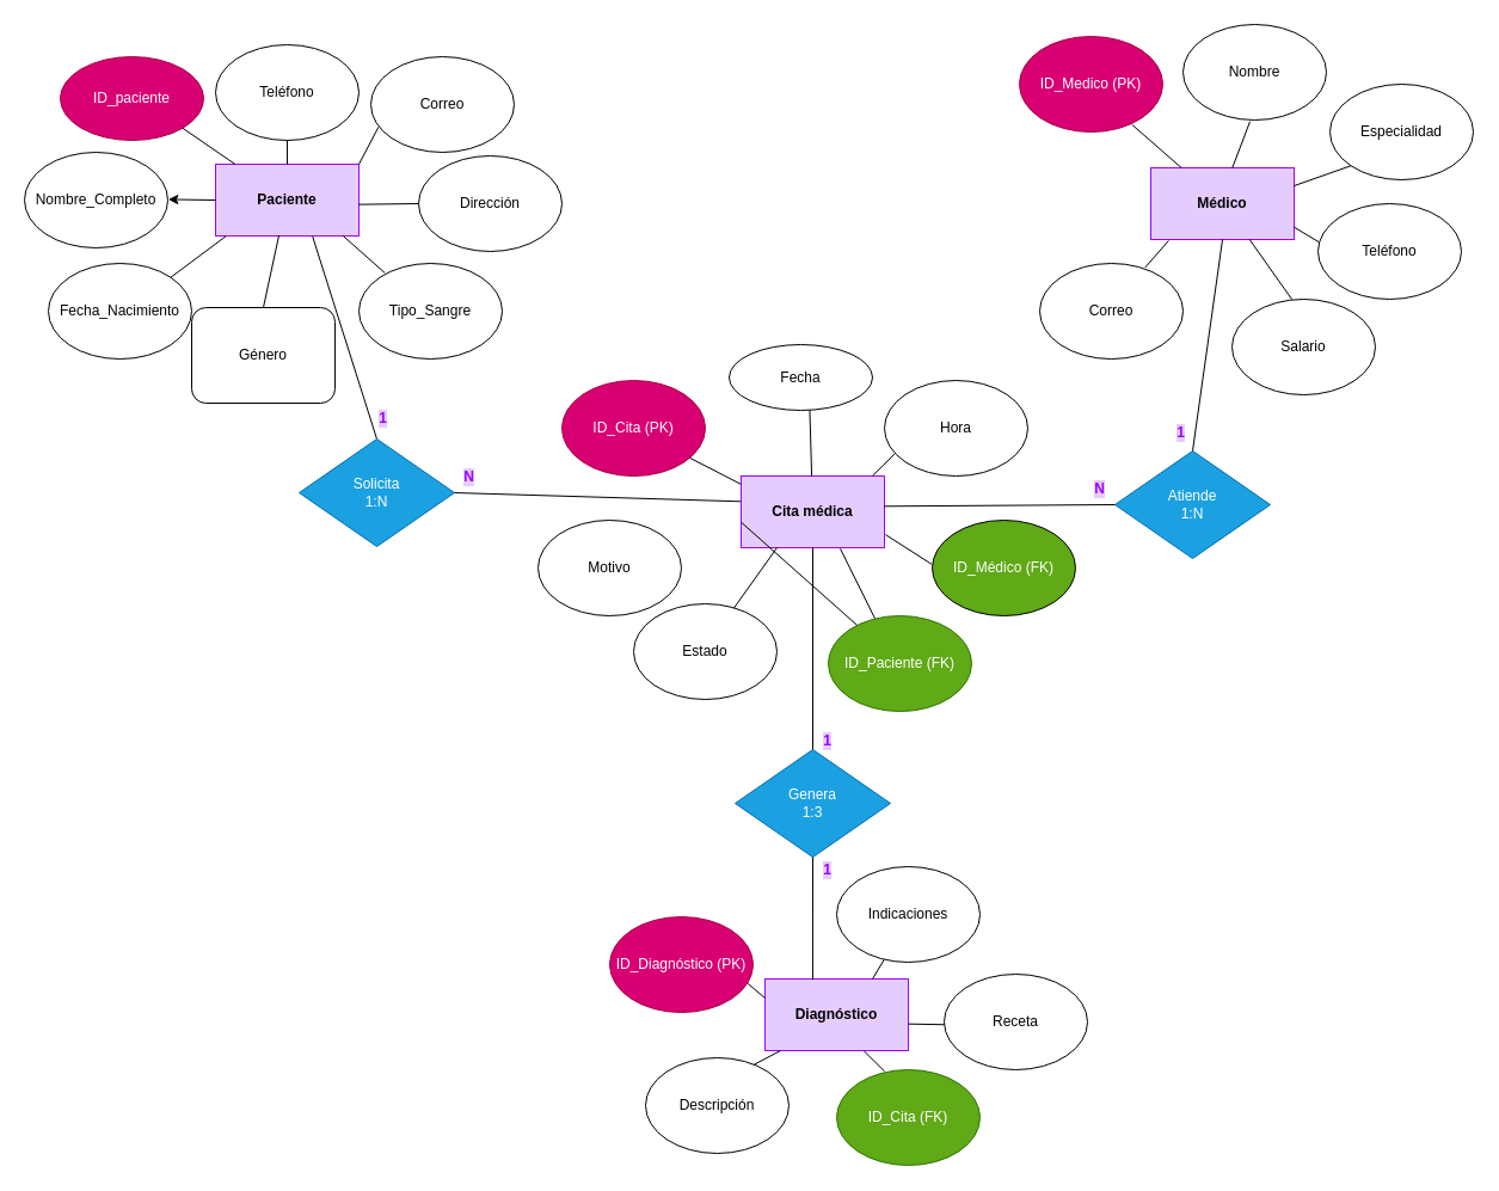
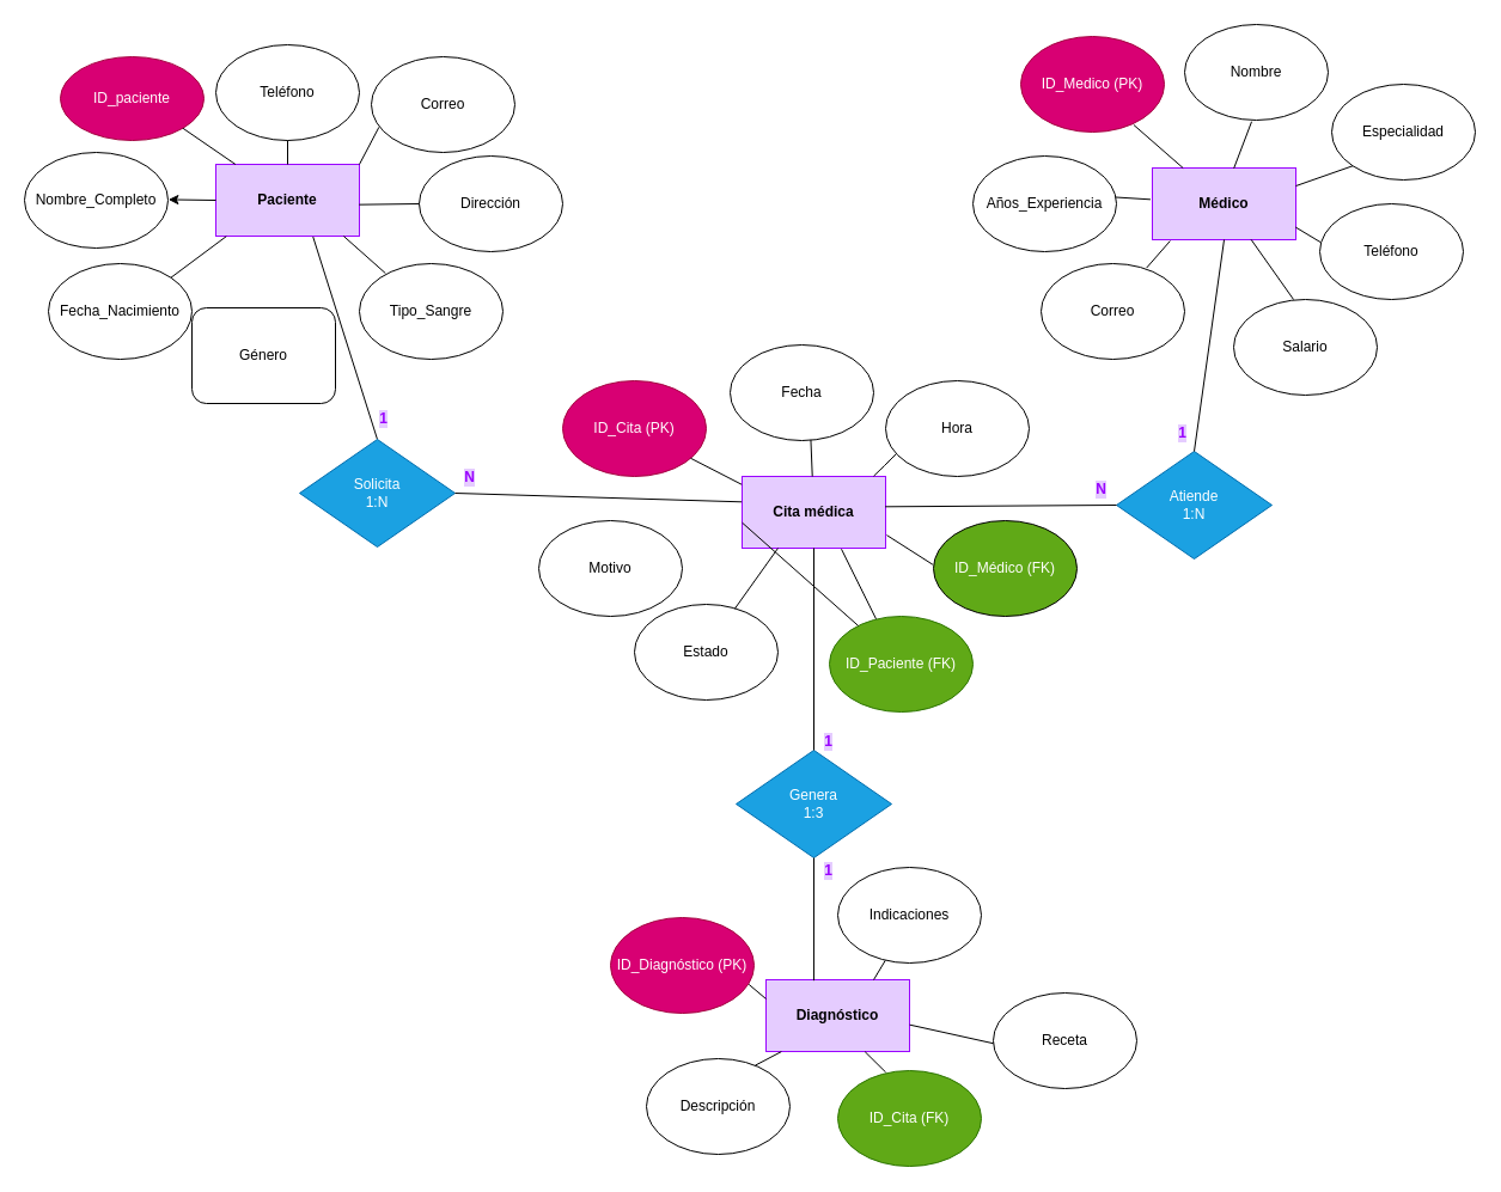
+ <mxCell id="47" value="" style="endArrow=none;html=1;rounded=0;entryX=0.992;entryY=0.431;entryDx=0;entryDy=0;entryPerimeter=0;exitX=-0.013;exitY=0.439;exitDx=0;exitDy=0;exitPerimeter=0;" edge="1" parent="1" source="3" target="19"><mxGeometry width="50" height="50" relative="1" as="geometry"><mxPoint x="983" y="170" as="sourcePoint" /><mxPoint x="1033" y="120" as="targetPoint" /></mxGeometry></mxCell>
+ <mxCell id="19" value="Años_Experiencia" style="ellipse;whiteSpace=wrap;html=1;" vertex="1" parent="1"><mxGeometry x="813" y="130" width="120" height="80" as="geometry" /></mxCell>
- <mxCell id="36" value="" style="endArrow=none;html=1;rounded=0;entryX=0.442;entryY=0.992;entryDx=0;entryDy=0;entryPerimeter=0;exitX=0.5;exitY=0;exitDx=0;exitDy=0;" edge="1" parent="1" source="9" target="2"><mxGeometry width="50" height="50" relative="1" as="geometry"><mxPoint x="180" y="207" as="sourcePoint" /><mxPoint x="230" y="157" as="targetPoint" /></mxGeometry></mxCell>
- <mxCell id="24" value="Fecha" style="ellipse;whiteSpace=wrap;html=1;" vertex="1" parent="1"><mxGeometry x="610" y="288" width="120" height="55" as="geometry" /></mxCell>
+ <mxCell id="24" value="Fecha" style="ellipse;whiteSpace=wrap;html=1;" vertex="1" parent="1"><mxGeometry x="610" y="288" width="120" height="80" as="geometry" /></mxCell>
- <mxCell id="29" value="Receta" style="ellipse;whiteSpace=wrap;html=1;" vertex="1" parent="1"><mxGeometry x="790" y="815" width="120" height="80" as="geometry" /></mxCell>
+ <mxCell id="29" value="Receta" style="ellipse;whiteSpace=wrap;html=1;" vertex="1" parent="1"><mxGeometry x="830" y="830" width="120" height="80" as="geometry" /></mxCell>
